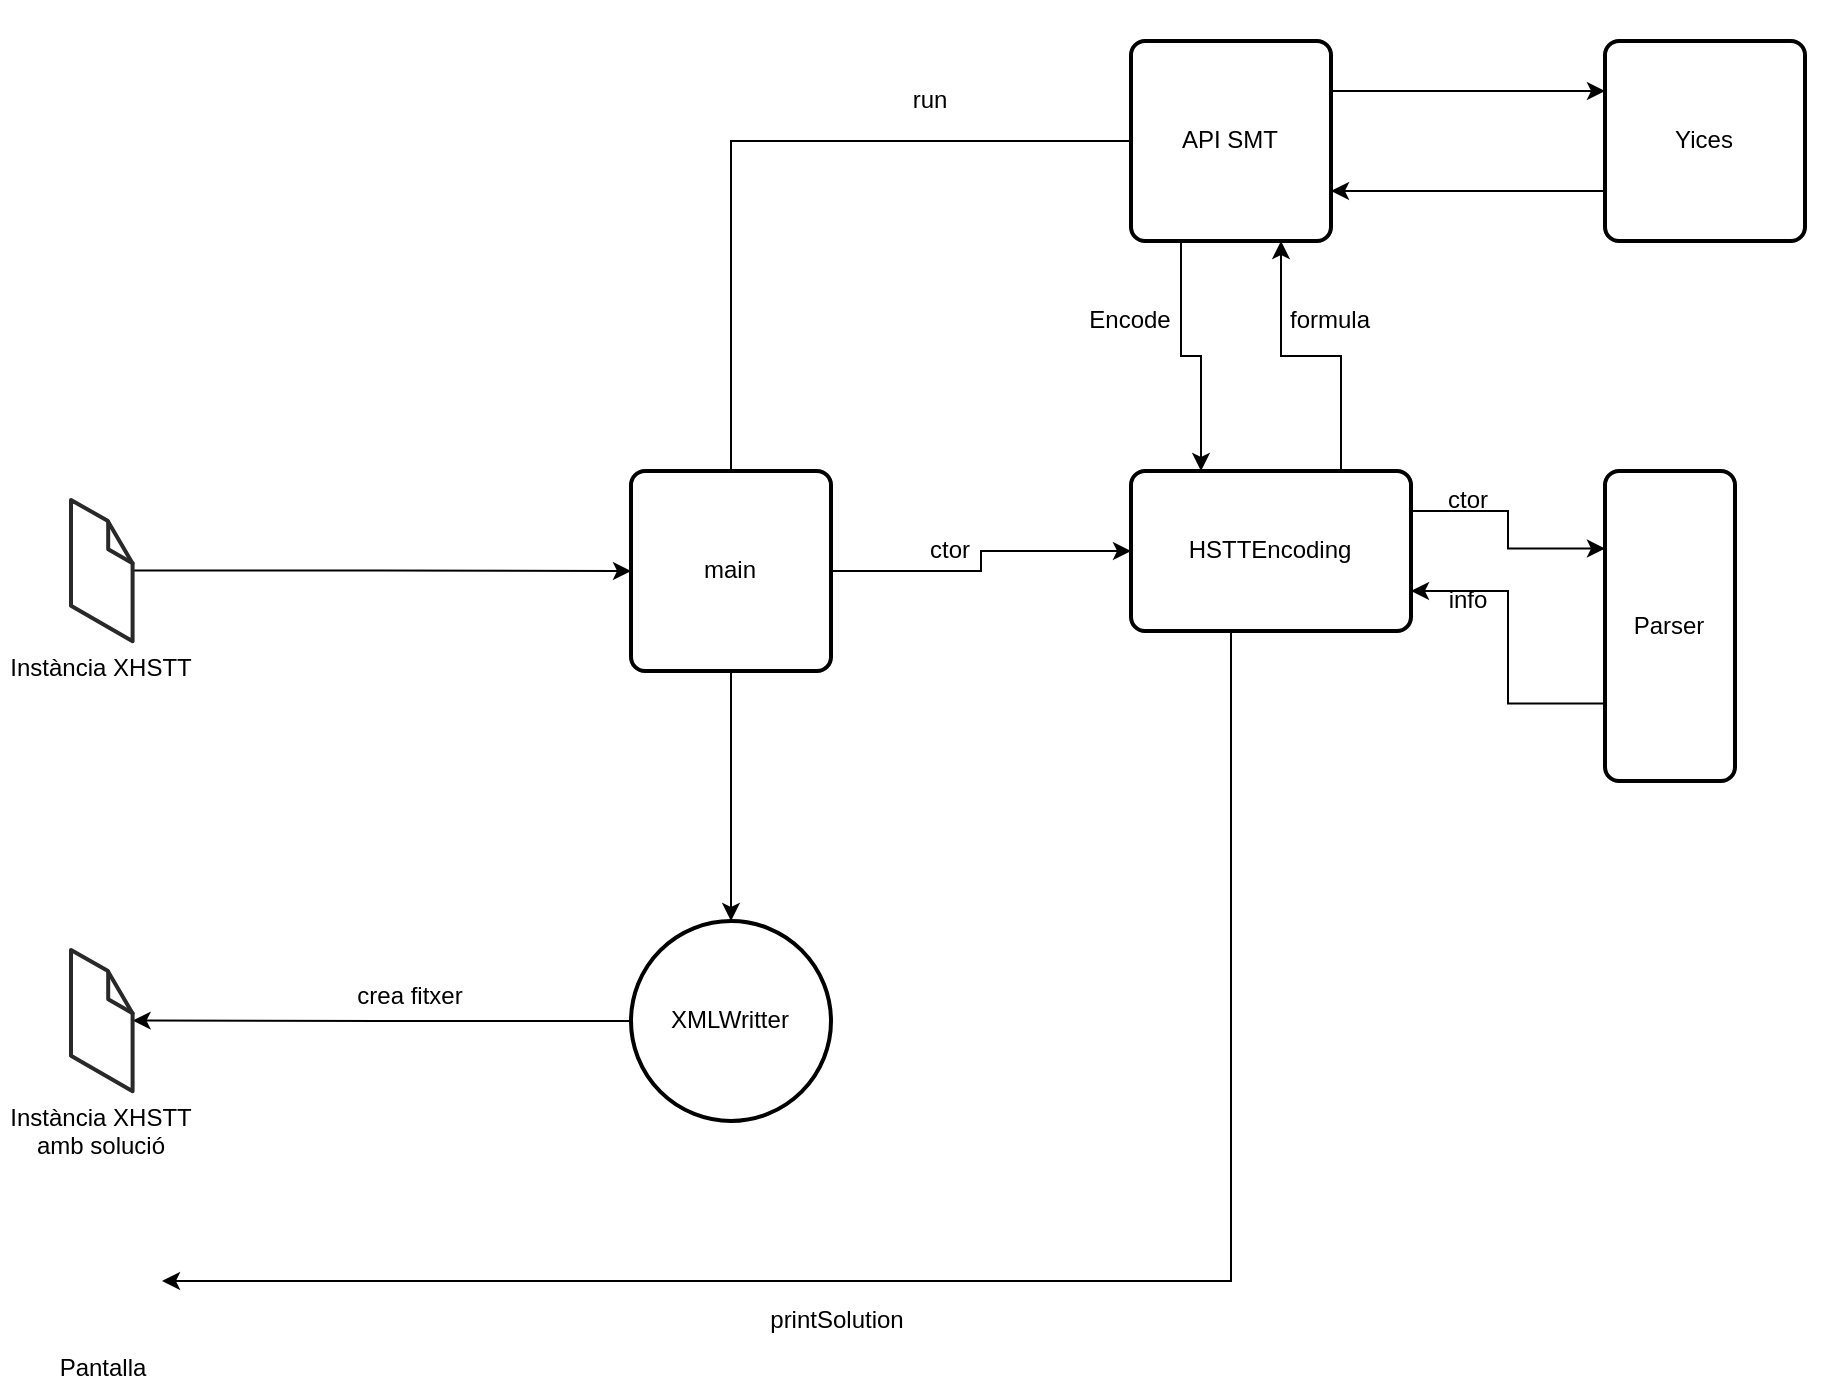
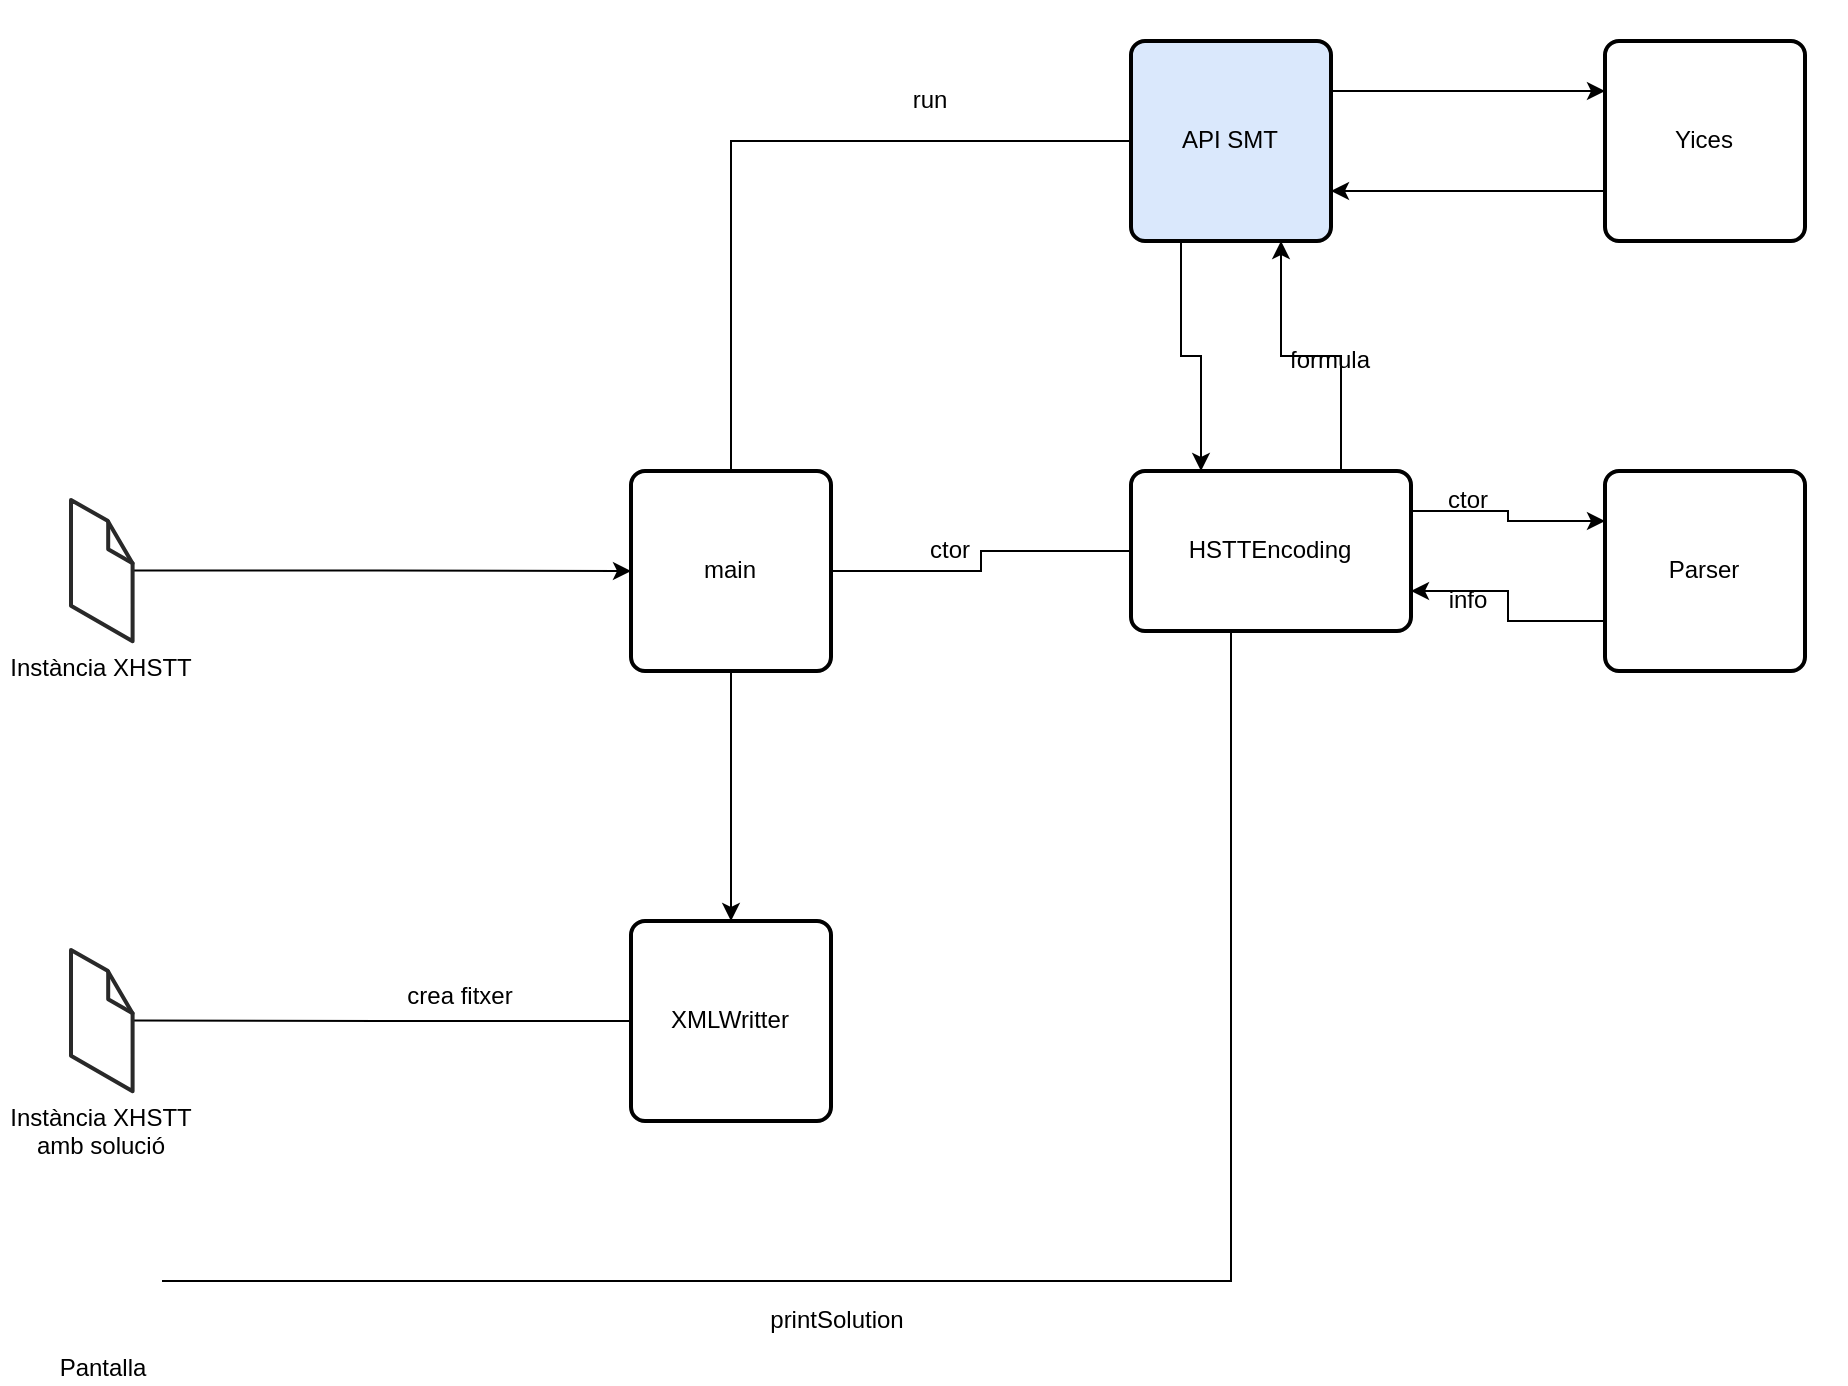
- <mxCell id="16" value="API SMT" style="rounded=1;whiteSpace=wrap;html=1;absoluteArcSize=1;arcSize=14;strokeWidth=2;" vertex="1" parent="1"><mxGeometry x="565" y="20" width="100" height="100" as="geometry" /></mxCell>
+ <mxCell id="16" value="API SMT" style="rounded=1;whiteSpace=wrap;html=1;absoluteArcSize=1;arcSize=14;strokeWidth=2;fillColor=#dae8fc;" vertex="1" parent="1"><mxGeometry x="565" y="20" width="100" height="100" as="geometry" /></mxCell>
- <mxCell id="26" value="Encode" style="text;html=1;strokeColor=none;fillColor=none;align=center;verticalAlign=middle;whiteSpace=wrap;rounded=0;" vertex="1" parent="1"><mxGeometry x="545" y="150" width="40" height="20" as="geometry" /></mxCell>
- <mxCell id="27" value="formula" style="text;html=1;strokeColor=none;fillColor=none;align=center;verticalAlign=middle;whiteSpace=wrap;rounded=0;" vertex="1" parent="1"><mxGeometry x="645" y="150" width="40" height="20" as="geometry" /></mxCell>
+ <mxCell id="27" value="formula" style="text;html=1;strokeColor=none;fillColor=none;align=center;verticalAlign=middle;whiteSpace=wrap;rounded=0;" vertex="1" parent="1"><mxGeometry x="645" y="170" width="40" height="20" as="geometry" /></mxCell>
- <mxCell id="4" style="edgeStyle=orthogonalEdgeStyle;rounded=0;orthogonalLoop=1;jettySize=auto;html=1;entryX=0;entryY=0.5;entryDx=0;entryDy=0;" edge="1" parent="1" source="7" target="11"><mxGeometry relative="1" as="geometry" /></mxCell>
+ <mxCell id="4" style="edgeStyle=orthogonalEdgeStyle;rounded=0;orthogonalLoop=1;jettySize=auto;html=1;entryX=0;entryY=0.5;entryDx=0;entryDy=0;endArrow=none;" edge="1" parent="1" source="7" target="11"><mxGeometry relative="1" as="geometry" /></mxCell>
- <mxCell id="13" value="Parser" style="rounded=1;whiteSpace=wrap;html=1;absoluteArcSize=1;arcSize=14;strokeWidth=2;" vertex="1" parent="1"><mxGeometry x="802" y="235" width="65" height="155" as="geometry" /></mxCell>
+ <mxCell id="13" value="Parser" style="rounded=1;whiteSpace=wrap;html=1;absoluteArcSize=1;arcSize=14;strokeWidth=2;" vertex="1" parent="1"><mxGeometry x="802" y="235" width="100" height="100" as="geometry" /></mxCell>
- <mxCell id="28" value="crea fitxer" style="text;html=1;strokeColor=none;fillColor=none;align=center;verticalAlign=middle;whiteSpace=wrap;rounded=0;" vertex="1" parent="1"><mxGeometry x="175" y="490" width="60" height="15" as="geometry" /></mxCell>
+ <mxCell id="28" value="crea fitxer" style="text;html=1;strokeColor=none;fillColor=none;align=center;verticalAlign=middle;whiteSpace=wrap;rounded=0;" vertex="1" parent="1"><mxGeometry x="200" y="490" width="60" height="15" as="geometry" /></mxCell>
- <mxCell id="19" style="edgeStyle=orthogonalEdgeStyle;rounded=0;orthogonalLoop=1;jettySize=auto;html=1;" edge="1" parent="1" source="20" target="21"><mxGeometry relative="1" as="geometry" /></mxCell>
+ <mxCell id="19" style="edgeStyle=orthogonalEdgeStyle;rounded=0;orthogonalLoop=1;jettySize=auto;html=1;endArrow=none;" edge="1" parent="1" source="20" target="21"><mxGeometry relative="1" as="geometry" /></mxCell>
- <mxCell id="20" value="XMLWritter" style="ellipse;whiteSpace=wrap;html=1;absoluteArcSize=1;arcSize=14;strokeWidth=2;" vertex="1" parent="1"><mxGeometry x="315" y="460" width="100" height="100" as="geometry" /></mxCell>
+ <mxCell id="20" value="XMLWritter" style="rounded=1;whiteSpace=wrap;html=1;absoluteArcSize=1;arcSize=14;strokeWidth=2;" vertex="1" parent="1"><mxGeometry x="315" y="460" width="100" height="100" as="geometry" /></mxCell>
- <mxCell id="10" style="edgeStyle=orthogonalEdgeStyle;rounded=0;orthogonalLoop=1;jettySize=auto;html=1;entryX=1;entryY=0.5;entryDx=0;entryDy=0;" edge="1" parent="1" source="11" target="29"><mxGeometry relative="1" as="geometry"><Array as="points"><mxPoint x="615" y="640" /></Array></mxGeometry></mxCell>
+ <mxCell id="10" style="edgeStyle=orthogonalEdgeStyle;rounded=0;orthogonalLoop=1;jettySize=auto;html=1;entryX=1;entryY=0.5;entryDx=0;entryDy=0;endArrow=none;" edge="1" parent="1" source="11" target="29"><mxGeometry relative="1" as="geometry"><Array as="points"><mxPoint x="615" y="640" /></Array></mxGeometry></mxCell>
